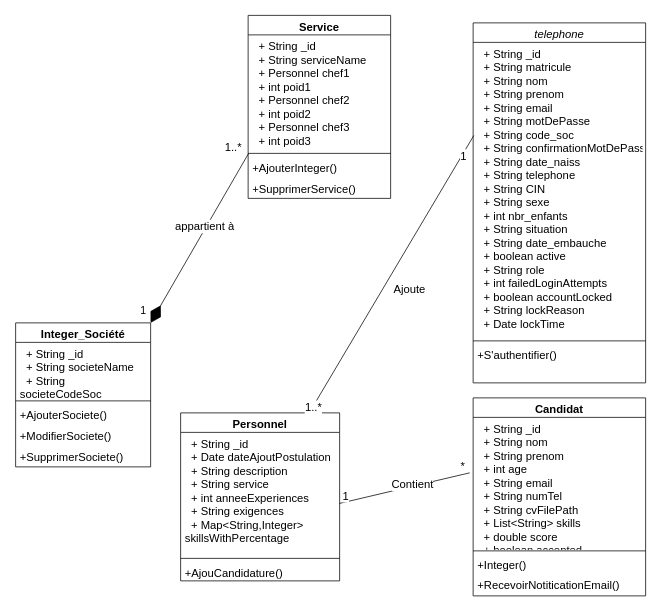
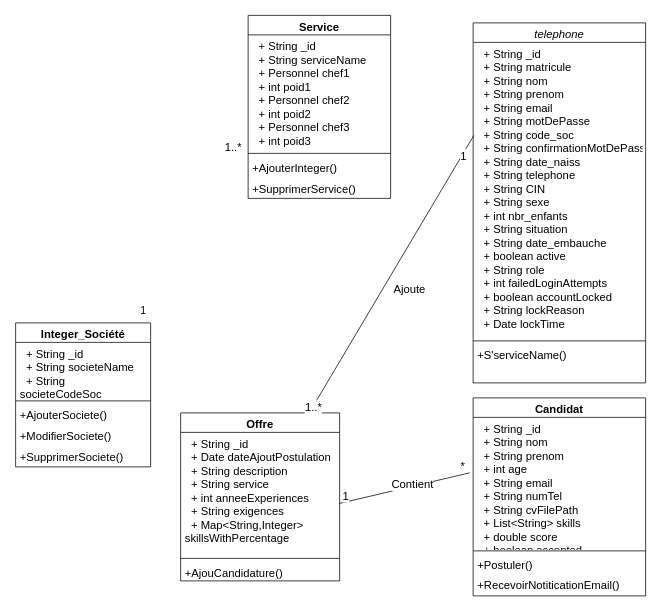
- <mxCell id="21" value="" style="endArrow=diamondThin;endFill=1;endSize=24;html=1;rounded=0;exitX=0.003;exitY=-0.139;exitDx=0;exitDy=0;exitPerimeter=0;entryX=1;entryY=0;entryDx=0;entryDy=0;fontSize=15;" parent="1" source="26" target="6" edge="1"><mxGeometry width="160" relative="1" as="geometry"><mxPoint x="408.12" y="226.084" as="sourcePoint" /><mxPoint x="353" y="400" as="targetPoint" /></mxGeometry></mxCell>
- <mxCell id="22" value="appartient à" style="edgeLabel;html=1;align=center;verticalAlign=middle;resizable=0;points=[];fontSize=15;" parent="21" vertex="1" connectable="0"><mxGeometry x="-0.13" y="-3" relative="1" as="geometry"><mxPoint as="offset" /></mxGeometry></mxCell>
- <mxCell id="5" value="+S'authentifier()" style="text;align=left;verticalAlign=top;spacingLeft=4;spacingRight=4;overflow=hidden;rotatable=0;points=[[0,0.5],[1,0.5]];portConstraint=eastwest;fontSize=15;" parent="2" vertex="1"><mxGeometry y="428" width="230" height="26" as="geometry" /></mxCell>
+ <mxCell id="5" value="+S'serviceName()" style="text;align=left;verticalAlign=top;spacingLeft=4;spacingRight=4;overflow=hidden;rotatable=0;points=[[0,0.5],[1,0.5]];portConstraint=eastwest;fontSize=15;" parent="2" vertex="1"><mxGeometry y="428" width="230" height="26" as="geometry" /></mxCell>
- <mxCell id="17" value="Personnel" style="swimlane;fontStyle=1;align=center;verticalAlign=top;childLayout=stackLayout;horizontal=1;startSize=26;horizontalStack=0;resizeParent=1;resizeParentMax=0;resizeLast=0;collapsible=1;marginBottom=0;whiteSpace=wrap;html=1;fontSize=15;" parent="1" vertex="1"><mxGeometry x="240" y="550" width="212" height="224" as="geometry"><mxRectangle x="-330" y="546" width="140" height="30" as="alternateBounds" /></mxGeometry></mxCell>
+ <mxCell id="17" value="Offre" style="swimlane;fontStyle=1;align=center;verticalAlign=top;childLayout=stackLayout;horizontal=1;startSize=26;horizontalStack=0;resizeParent=1;resizeParentMax=0;resizeLast=0;collapsible=1;marginBottom=0;whiteSpace=wrap;html=1;fontSize=15;" parent="1" vertex="1"><mxGeometry x="240" y="550" width="212" height="224" as="geometry"><mxRectangle x="-330" y="546" width="140" height="30" as="alternateBounds" /></mxGeometry></mxCell>
- <mxCell id="15" value="+Integer()" style="text;strokeColor=none;fillColor=none;align=left;verticalAlign=top;spacingLeft=4;spacingRight=4;overflow=hidden;rotatable=0;points=[[0,0.5],[1,0.5]];portConstraint=eastwest;whiteSpace=wrap;html=1;fontSize=15;" parent="12" vertex="1"><mxGeometry y="208" width="230" height="26" as="geometry" /></mxCell>
+ <mxCell id="15" value="+Postuler()" style="text;strokeColor=none;fillColor=none;align=left;verticalAlign=top;spacingLeft=4;spacingRight=4;overflow=hidden;rotatable=0;points=[[0,0.5],[1,0.5]];portConstraint=eastwest;whiteSpace=wrap;html=1;fontSize=15;" parent="12" vertex="1"><mxGeometry y="208" width="230" height="26" as="geometry" /></mxCell>
